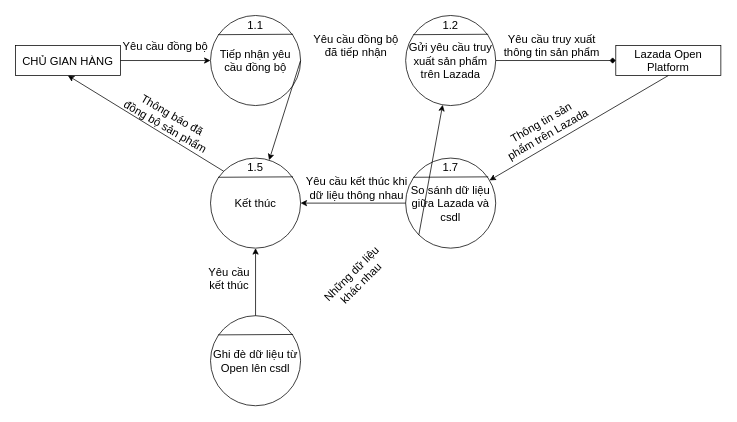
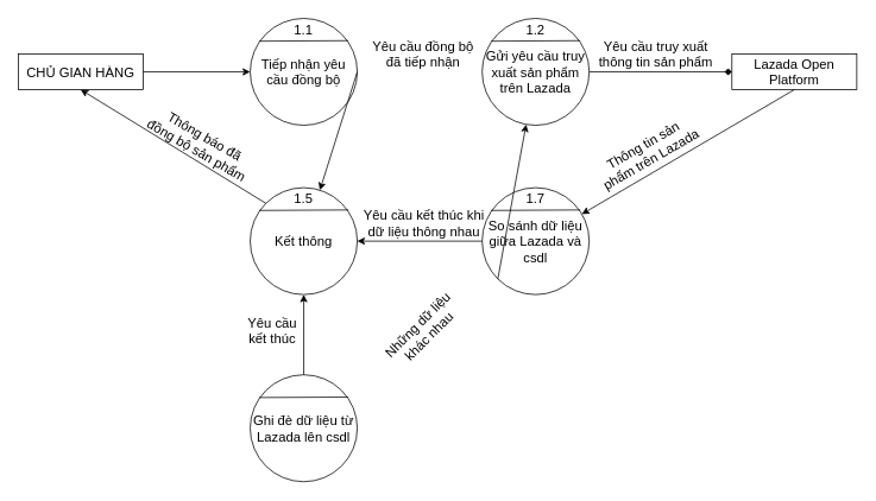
- <mxCell id="7" value="Yêu cầu đồng bộ" style="text;html=1;strokeColor=none;fillColor=none;align=center;verticalAlign=middle;whiteSpace=wrap;rounded=0;fontSize=15;" vertex="1" parent="1"><mxGeometry x="160" y="50" width="120" height="20" as="geometry" /></mxCell>
- <mxCell id="23" value="Kết thúc" style="ellipse;whiteSpace=wrap;html=1;aspect=fixed;fontSize=15;" vertex="1" parent="1"><mxGeometry x="280" y="210" width="120" height="120" as="geometry" /></mxCell>
+ <mxCell id="23" value="Kết thông" style="ellipse;whiteSpace=wrap;html=1;aspect=fixed;fontSize=15;" vertex="1" parent="1"><mxGeometry x="280" y="210" width="120" height="120" as="geometry" /></mxCell>
- <mxCell id="21" value="Ghi đè dữ liệu từ Open lên csdl" style="ellipse;whiteSpace=wrap;html=1;aspect=fixed;fontSize=15;" vertex="1" parent="1"><mxGeometry x="280" y="420" width="120" height="120" as="geometry" /></mxCell>
+ <mxCell id="21" value="Ghi đè dữ liệu từ Lazada lên csdl" style="ellipse;whiteSpace=wrap;html=1;aspect=fixed;fontSize=15;" vertex="1" parent="1"><mxGeometry x="280" y="420" width="120" height="120" as="geometry" /></mxCell>
